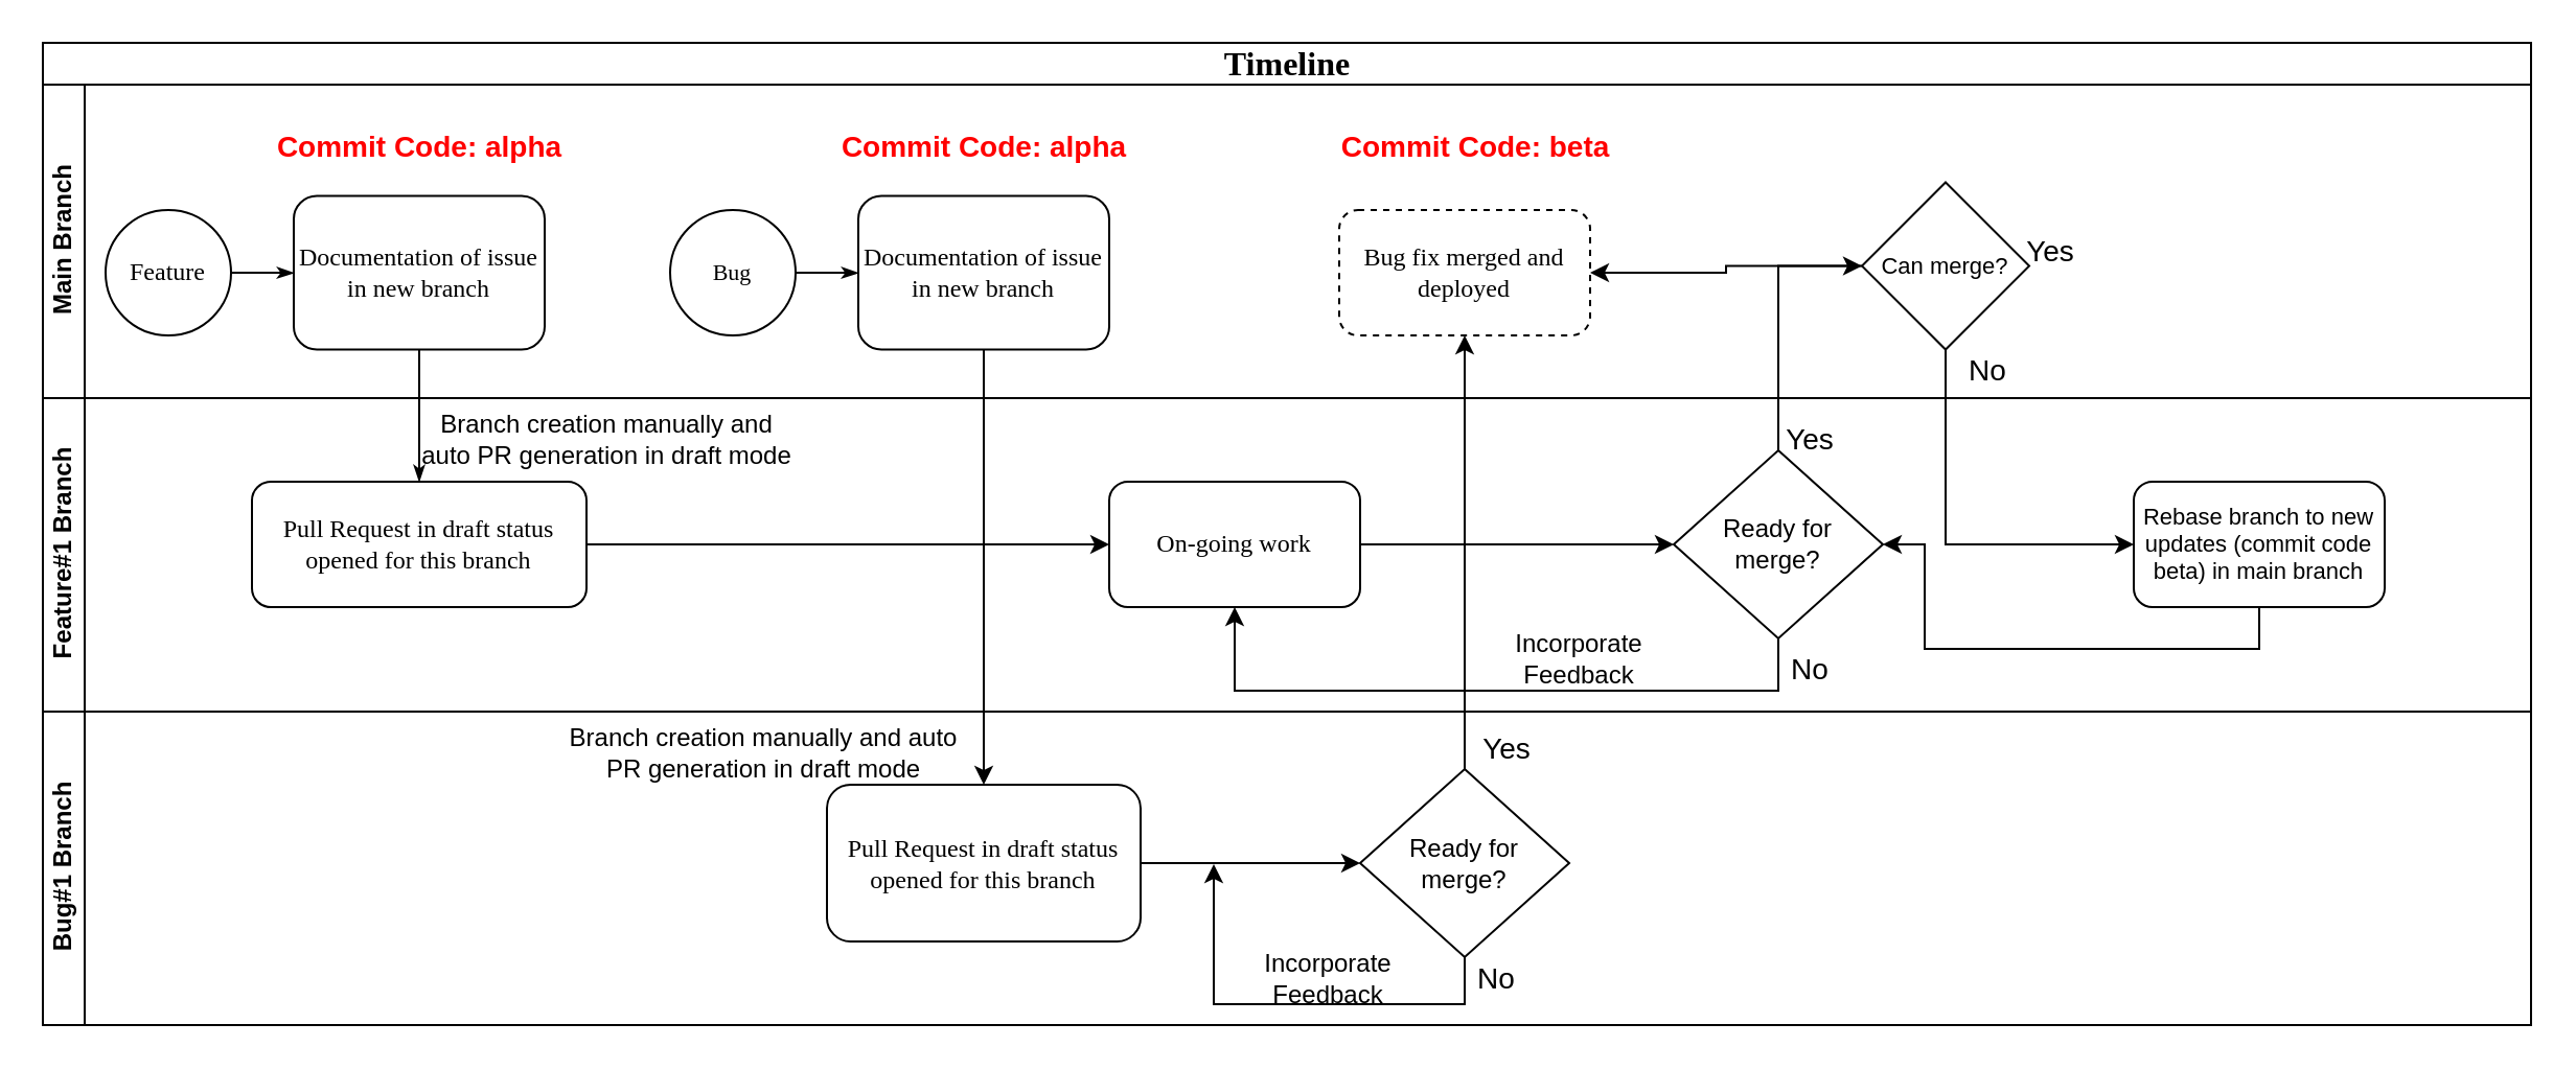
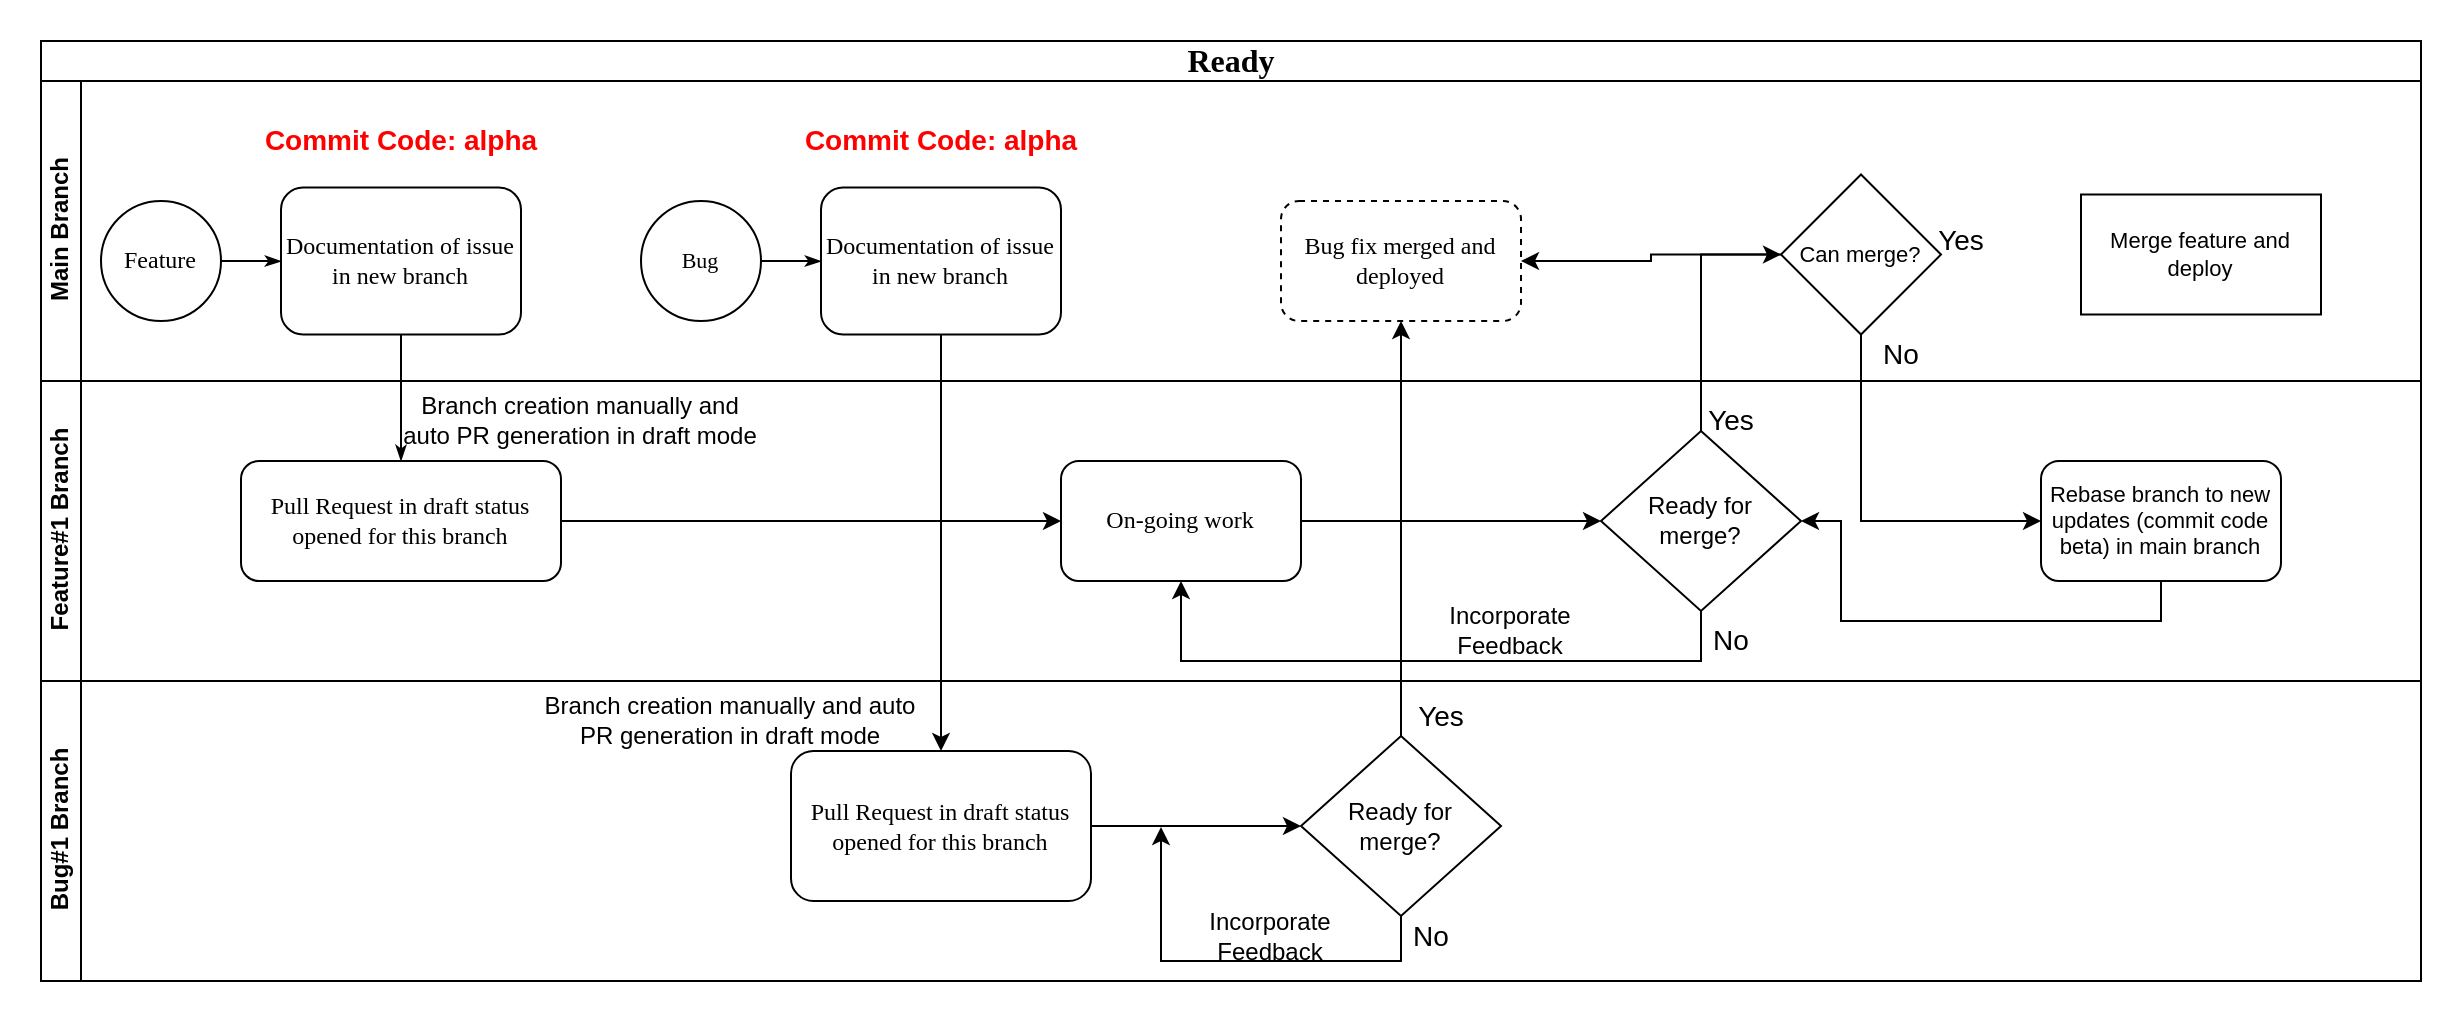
- <mxCell id="2" value="&lt;font style=&quot;font-size: 16px&quot;&gt;Timeline&lt;/font&gt;" style="swimlane;html=1;childLayout=stackLayout;horizontal=1;startSize=20;horizontalStack=0;rounded=0;shadow=0;labelBackgroundColor=none;strokeWidth=1;fontFamily=Verdana;fontSize=8;align=center;" parent="1" vertex="1"><mxGeometry x="20" y="20" width="1190" height="470" as="geometry" /></mxCell>
+ <mxCell id="2" value="&lt;font style=&quot;font-size: 16px&quot;&gt;Ready&lt;/font&gt;" style="swimlane;html=1;childLayout=stackLayout;horizontal=1;startSize=20;horizontalStack=0;rounded=0;shadow=0;labelBackgroundColor=none;strokeWidth=1;fontFamily=Verdana;fontSize=8;align=center;" parent="1" vertex="1"><mxGeometry x="20" y="20" width="1190" height="470" as="geometry" /></mxCell>
- <mxCell id="12" value="&lt;font color=&quot;#FF0000&quot;&gt;&lt;b&gt;&lt;font style=&quot;font-size: 14px&quot;&gt;Commit Code: beta&lt;/font&gt;&lt;/b&gt;&lt;/font&gt;" style="text;html=1;align=center;verticalAlign=middle;resizable=0;points=[];autosize=1;strokeColor=none;fontSize=11;" vertex="1" parent="3"><mxGeometry x="615" y="20" width="140" height="20" as="geometry" /></mxCell>
+ <mxCell id="15" value="Merge feature and deploy" style="whiteSpace=wrap;html=1;fontSize=11;" vertex="1" parent="3"><mxGeometry x="1020" y="56.75" width="120" height="60" as="geometry" /></mxCell>
